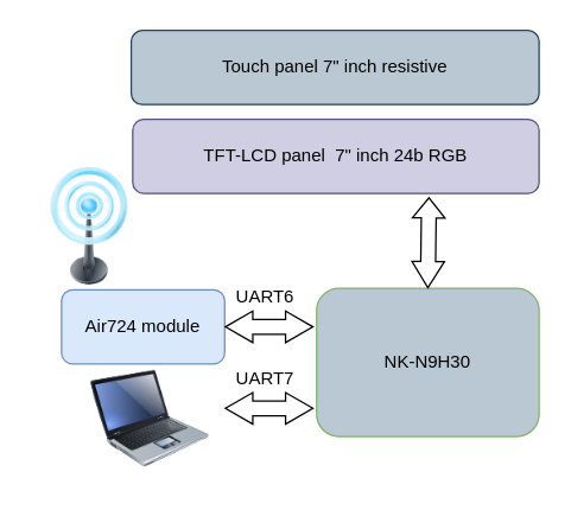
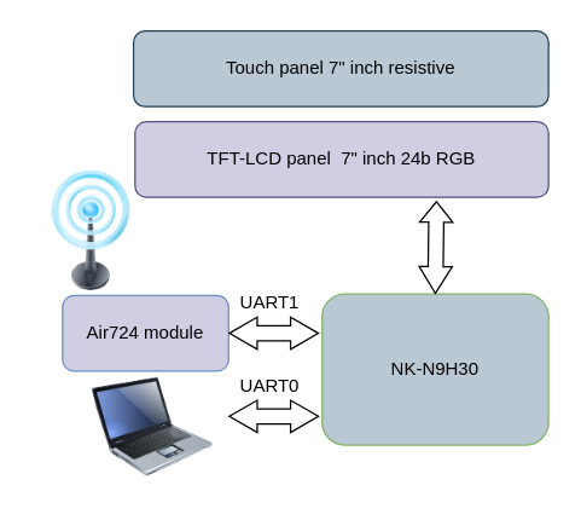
- <mxCell id="8" value="UART6" style="rounded=0;whiteSpace=wrap;html=1;fillColor=none;strokeColor=none;" vertex="1" parent="1"><mxGeometry x="146" y="192" width="65" height="15" as="geometry" /></mxCell>
+ <mxCell id="8" value="UART1" style="rounded=0;whiteSpace=wrap;html=1;fillColor=none;strokeColor=none;" vertex="1" parent="1"><mxGeometry x="146" y="192" width="65" height="15" as="geometry" /></mxCell>
- <mxCell id="3" value="Air724 module" style="rounded=1;whiteSpace=wrap;html=1;fillColor=#dae8fc;strokeColor=#6c8ebf;" vertex="1" parent="1"><mxGeometry x="41" y="195" width="110" height="50" as="geometry" /></mxCell>
+ <mxCell id="3" value="Air724 module" style="rounded=1;whiteSpace=wrap;html=1;fillColor=#d0cee2;strokeColor=#6c8ebf;" vertex="1" parent="1"><mxGeometry x="41" y="195" width="110" height="50" as="geometry" /></mxCell>
- <mxCell id="11" value="UART7" style="rounded=0;whiteSpace=wrap;html=1;fillColor=none;strokeColor=none;" vertex="1" parent="1"><mxGeometry x="146" y="247" width="65" height="15" as="geometry" /></mxCell>
+ <mxCell id="11" value="UART0" style="rounded=0;whiteSpace=wrap;html=1;fillColor=none;strokeColor=none;" vertex="1" parent="1"><mxGeometry x="146" y="247" width="65" height="15" as="geometry" /></mxCell>
